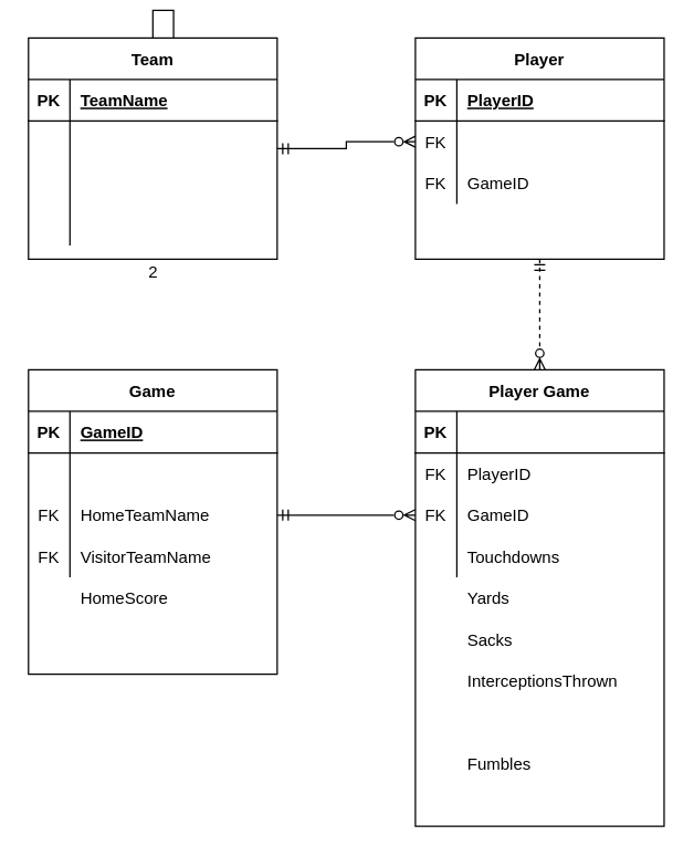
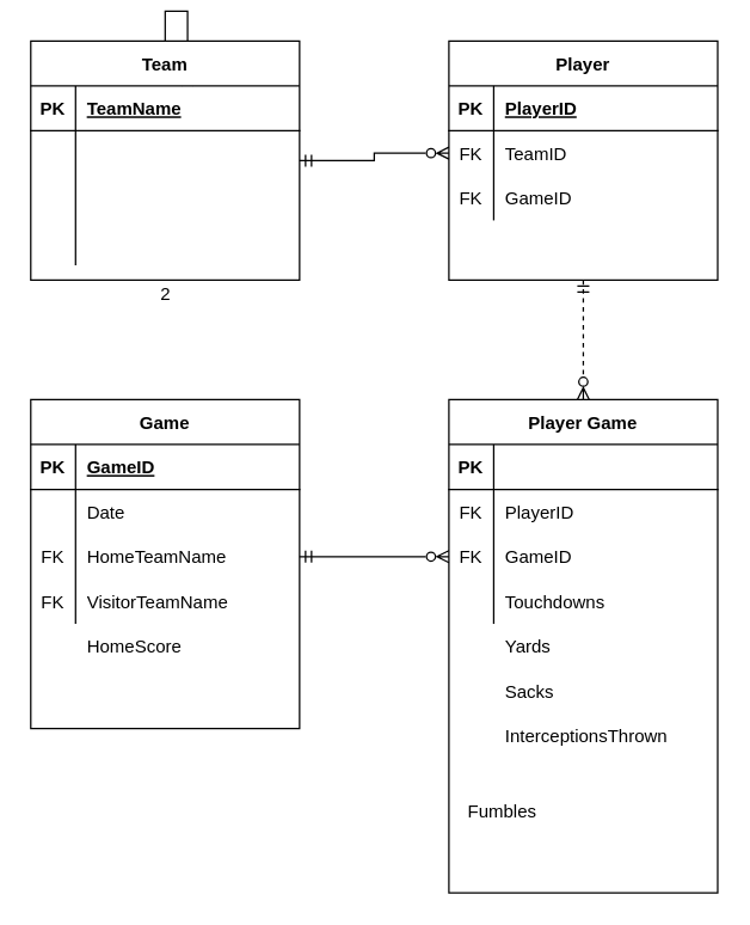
+ <mxCell id="24" value="TeamID" style="shape=partialRectangle;connectable=0;fillColor=none;top=0;left=0;bottom=0;right=0;align=left;spacingLeft=6;overflow=hidden;" vertex="1" parent="22"><mxGeometry x="30" width="150" height="30" as="geometry"><mxRectangle width="150" height="30" as="alternateBounds" /></mxGeometry></mxCell>
+ <mxCell id="36" value="Date" style="shape=partialRectangle;connectable=0;fillColor=none;top=0;left=0;bottom=0;right=0;align=left;spacingLeft=6;overflow=hidden;" vertex="1" parent="34"><mxGeometry x="30" width="150" height="30" as="geometry"><mxRectangle width="150" height="30" as="alternateBounds" /></mxGeometry></mxCell>
- <mxCell id="61" value="Fumbles" style="shape=partialRectangle;connectable=0;fillColor=none;top=0;left=0;bottom=0;right=0;align=left;spacingLeft=6;overflow=hidden;" vertex="1" parent="1"><mxGeometry x="330" y="530" width="150" height="30" as="geometry"><mxRectangle width="150" height="30" as="alternateBounds" /></mxGeometry></mxCell>
+ <mxCell id="61" value="Fumbles" style="shape=partialRectangle;connectable=0;fillColor=none;top=0;left=0;bottom=0;right=0;align=left;spacingLeft=6;overflow=hidden;" vertex="1" parent="1"><mxGeometry x="305" y="520" width="150" height="30" as="geometry"><mxRectangle width="150" height="30" as="alternateBounds" /></mxGeometry></mxCell>
